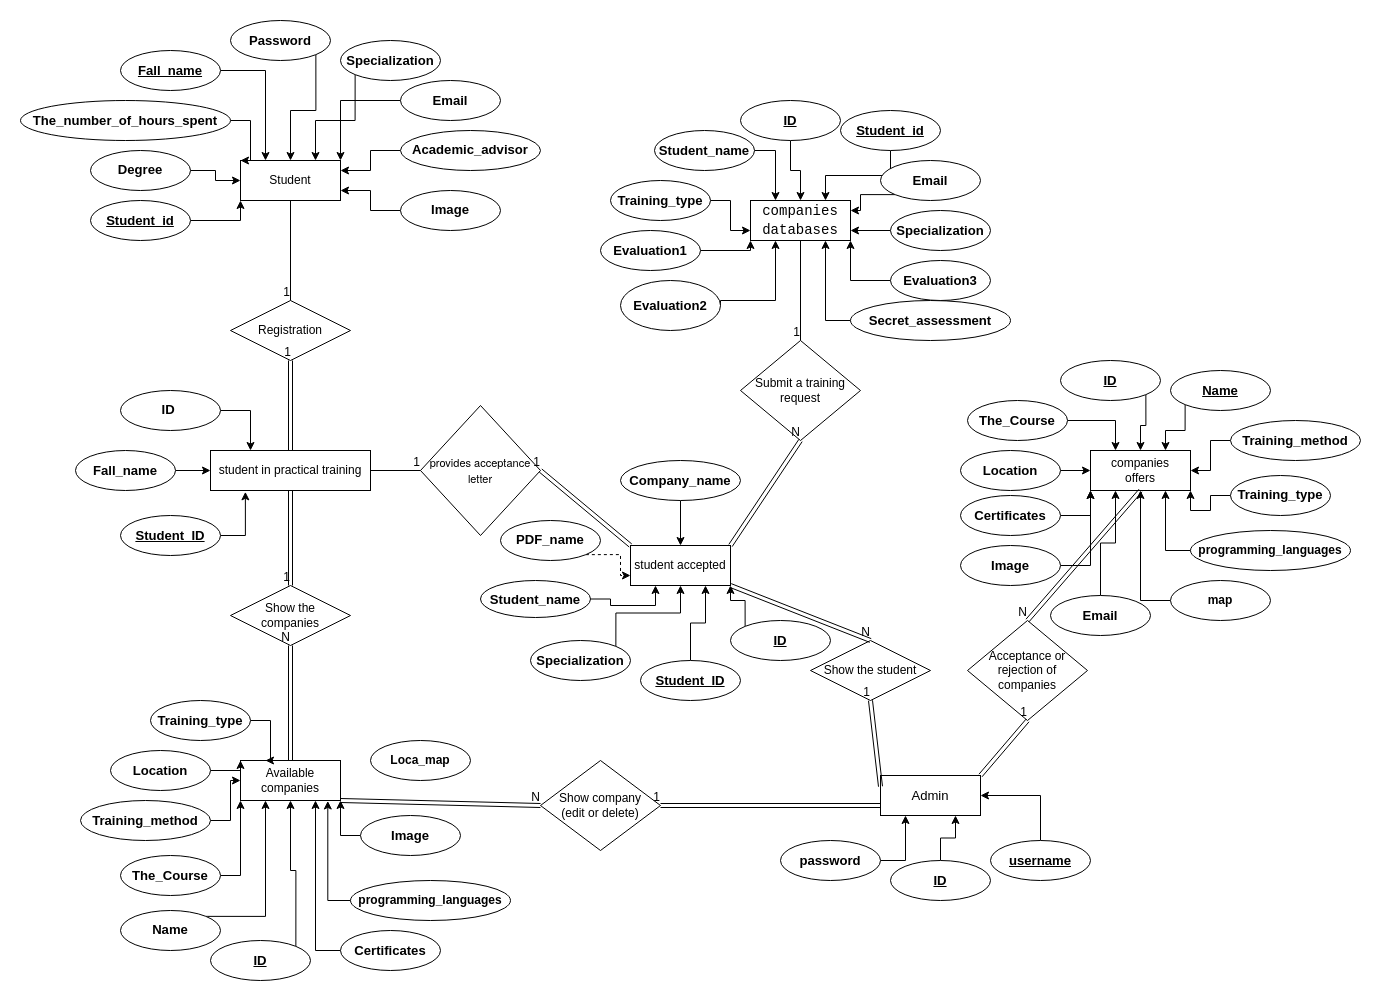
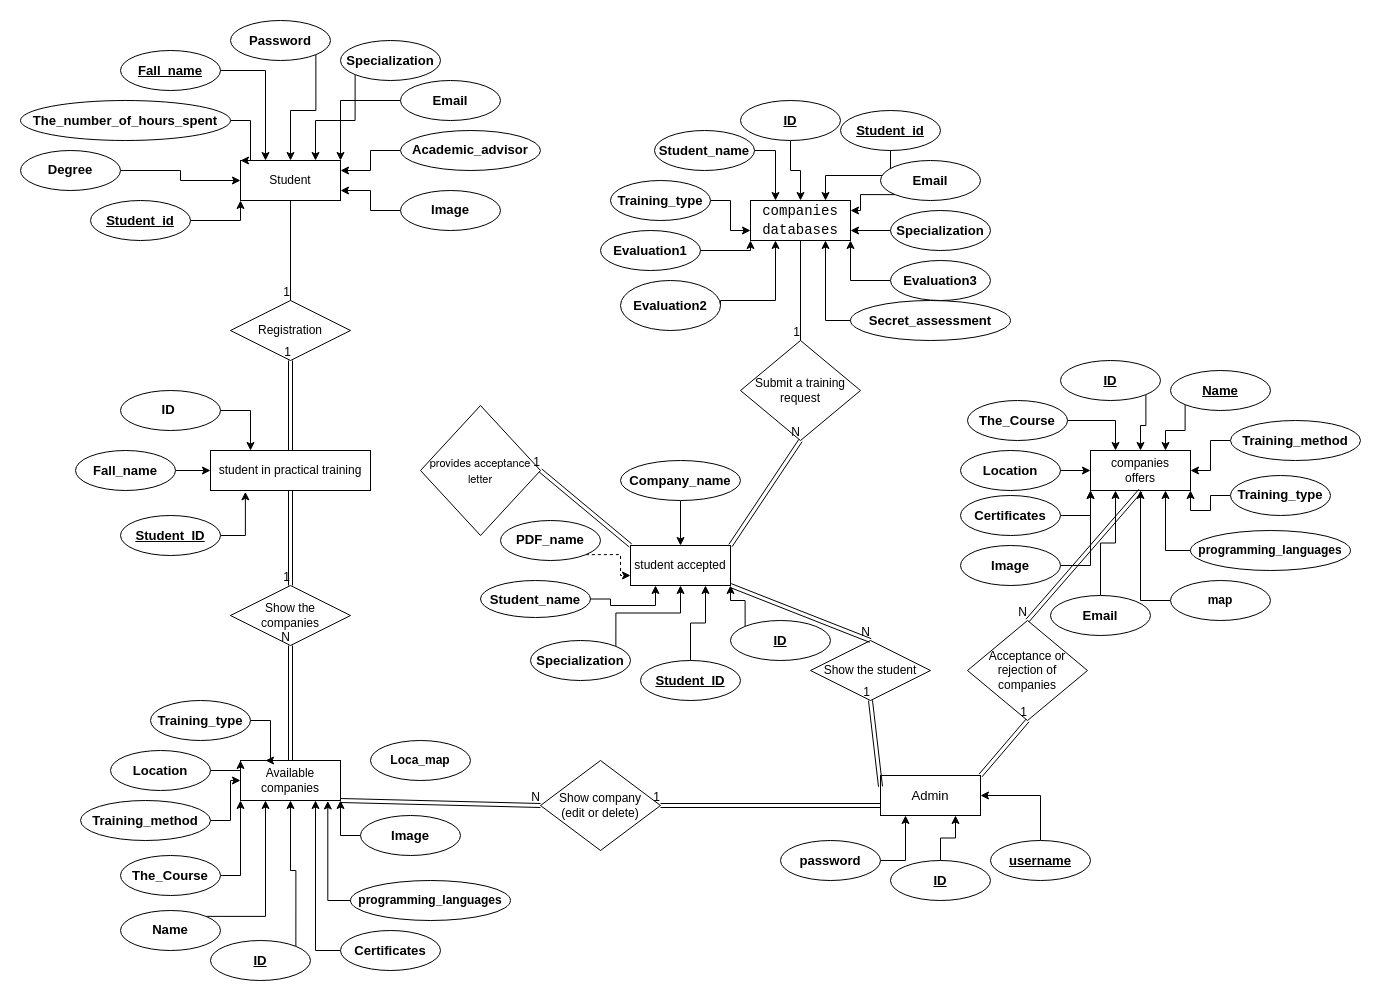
- <mxCell id="53" value="&lt;br&gt;&lt;table id=&quot;tablestructure&quot; class=&quot;table table-light table-striped table-hover w-auto&quot; style=&quot;box-sizing: border-box ; border-collapse: collapse ; margin-bottom: 1rem ; font-family: sans-serif ; font-size: 13.12px ; text-align: left ; width: auto&quot;&gt;&lt;tbody style=&quot;box-sizing: border-box&quot;&gt;&lt;tr style=&quot;box-sizing: border-box&quot;&gt;&lt;th class=&quot;nowrap&quot; style=&quot;box-sizing: border-box ; text-align: left ; padding: 0.1em 0.3em ; vertical-align: middle ; border-top: 0px solid rgb(251 , 252 , 252) ; border-right-color: rgb(251 , 252 , 252) ; border-bottom-color: rgb(251 , 252 , 252) ; border-left-color: rgb(251 , 252 , 252) ; text-shadow: rgb(255 , 255 , 255) 0px 1px 0px&quot;&gt;&lt;label for=&quot;checkbox_row_9&quot; style=&quot;box-sizing: border-box ; display: inline-block ; margin: 0.3rem 0px&quot;&gt;Degree&lt;/label&gt;&lt;/th&gt;&lt;/tr&gt;&lt;/tbody&gt;&lt;/table&gt;" style="ellipse;whiteSpace=wrap;html=1;align=center;" parent="1" vertex="1"><mxGeometry x="90" y="150" width="100" height="40" as="geometry" /></mxCell>
+ <mxCell id="53" value="&lt;br&gt;&lt;table id=&quot;tablestructure&quot; class=&quot;table table-light table-striped table-hover w-auto&quot; style=&quot;box-sizing: border-box ; border-collapse: collapse ; margin-bottom: 1rem ; font-family: sans-serif ; font-size: 13.12px ; text-align: left ; width: auto&quot;&gt;&lt;tbody style=&quot;box-sizing: border-box&quot;&gt;&lt;tr style=&quot;box-sizing: border-box&quot;&gt;&lt;th class=&quot;nowrap&quot; style=&quot;box-sizing: border-box ; text-align: left ; padding: 0.1em 0.3em ; vertical-align: middle ; border-top: 0px solid rgb(251 , 252 , 252) ; border-right-color: rgb(251 , 252 , 252) ; border-bottom-color: rgb(251 , 252 , 252) ; border-left-color: rgb(251 , 252 , 252) ; text-shadow: rgb(255 , 255 , 255) 0px 1px 0px&quot;&gt;&lt;label for=&quot;checkbox_row_9&quot; style=&quot;box-sizing: border-box ; display: inline-block ; margin: 0.3rem 0px&quot;&gt;Degree&lt;/label&gt;&lt;/th&gt;&lt;/tr&gt;&lt;/tbody&gt;&lt;/table&gt;" style="ellipse;whiteSpace=wrap;html=1;align=center;" parent="1" vertex="1"><mxGeometry x="20" y="150" width="100" height="40" as="geometry" /></mxCell>
- <mxCell id="17" value="" style="endArrow=none;html=1;rounded=0;exitX=1;exitY=0.5;exitDx=0;exitDy=0;entryX=0;entryY=0.5;entryDx=0;entryDy=0;" parent="1" source="3" target="14" edge="1"><mxGeometry relative="1" as="geometry"><mxPoint x="570" y="310" as="sourcePoint" /><mxPoint x="730" y="310" as="targetPoint" /></mxGeometry></mxCell>
- <mxCell id="18" value="1" style="resizable=0;html=1;align=right;verticalAlign=bottom;" parent="17" connectable="0" vertex="1"><mxGeometry x="1" relative="1" as="geometry" /></mxCell>
